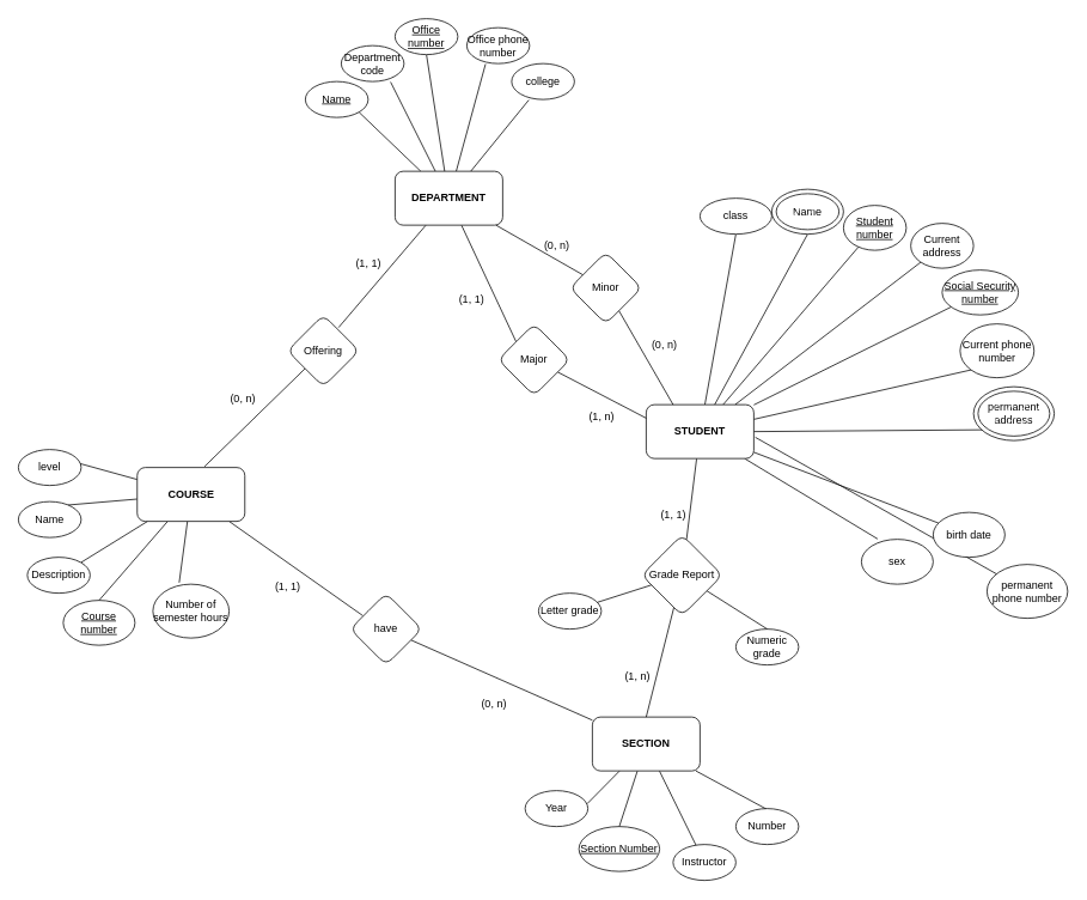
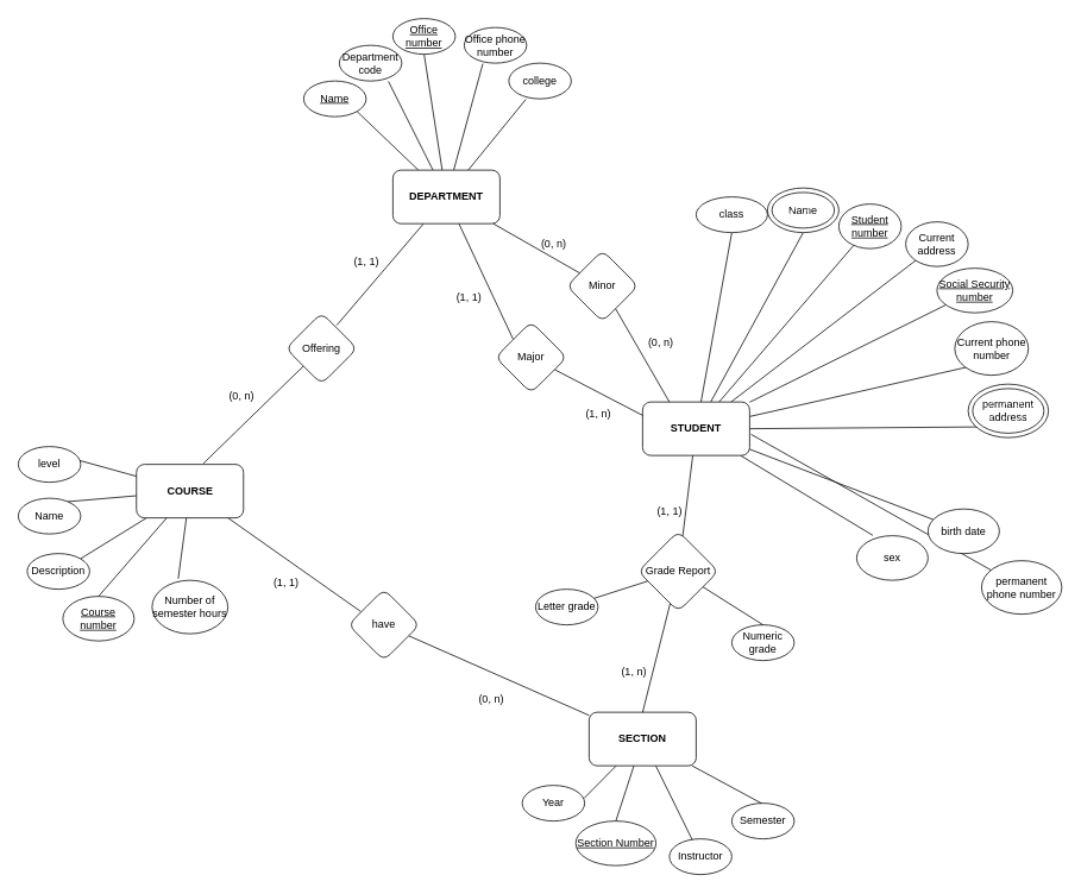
- <mxCell id="40" value="Number" style="ellipse;whiteSpace=wrap;html=1;" vertex="1" parent="1"><mxGeometry x="820" y="900" width="70" height="40" as="geometry" /></mxCell>
+ <mxCell id="40" value="Semester" style="ellipse;whiteSpace=wrap;html=1;" vertex="1" parent="1"><mxGeometry x="820" y="900" width="70" height="40" as="geometry" /></mxCell>
